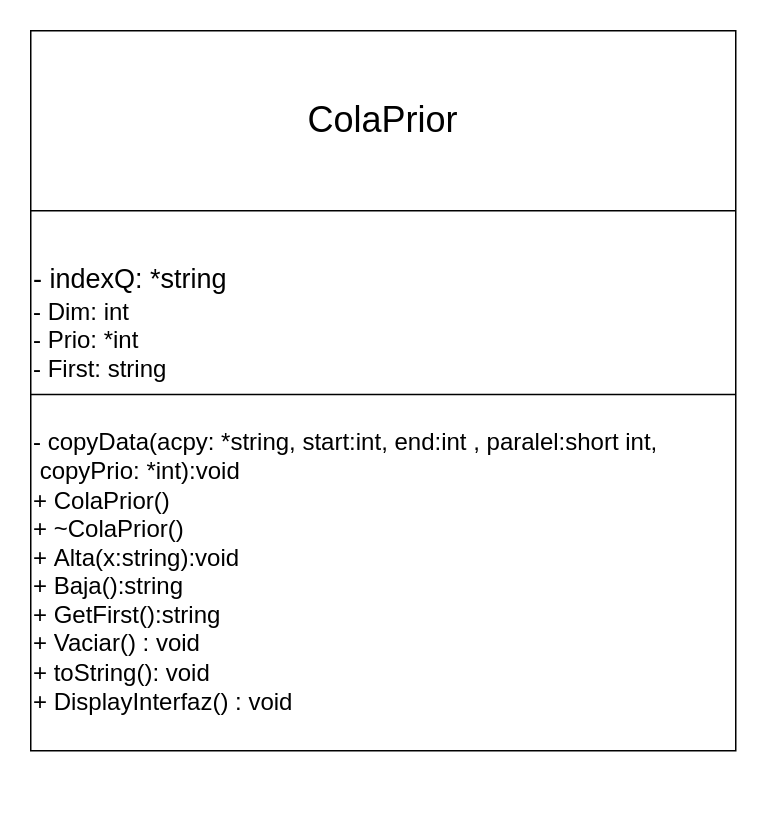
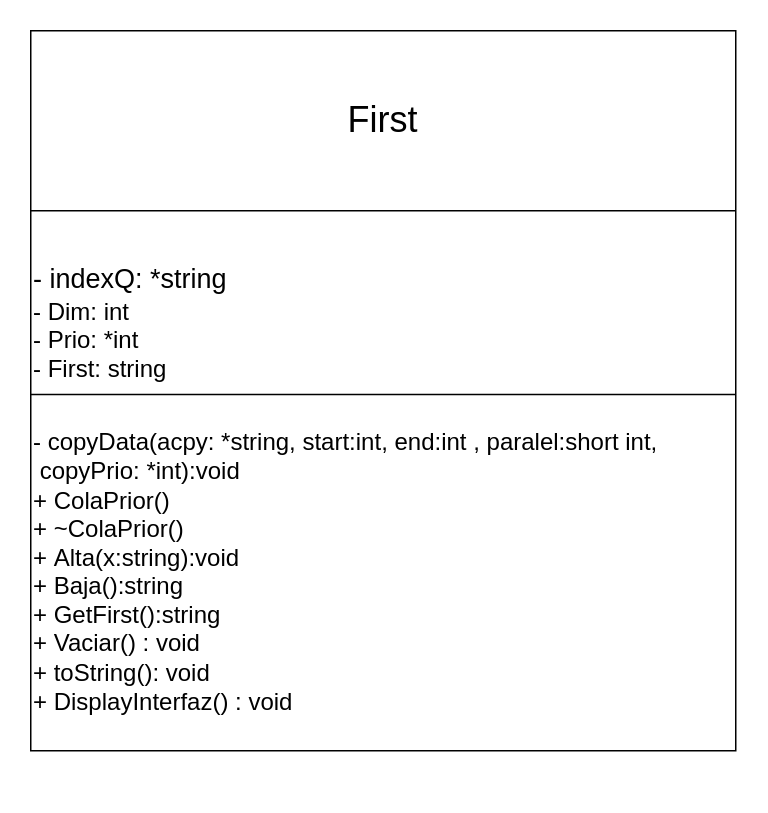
- <mxCell id="5" value="&lt;font style=&quot;font-size: 24px;&quot;&gt;ColaPrior&lt;/font&gt;" style="text;html=1;strokeColor=none;fillColor=none;align=center;verticalAlign=middle;whiteSpace=wrap;rounded=0;" vertex="1" parent="1"><mxGeometry x="20" y="20" width="470" height="120" as="geometry" /></mxCell>
+ <mxCell id="5" value="&lt;font style=&quot;font-size: 24px;&quot;&gt;First&lt;/font&gt;" style="text;html=1;strokeColor=none;fillColor=none;align=center;verticalAlign=middle;whiteSpace=wrap;rounded=0;" vertex="1" parent="1"><mxGeometry x="20" y="20" width="470" height="120" as="geometry" /></mxCell>
